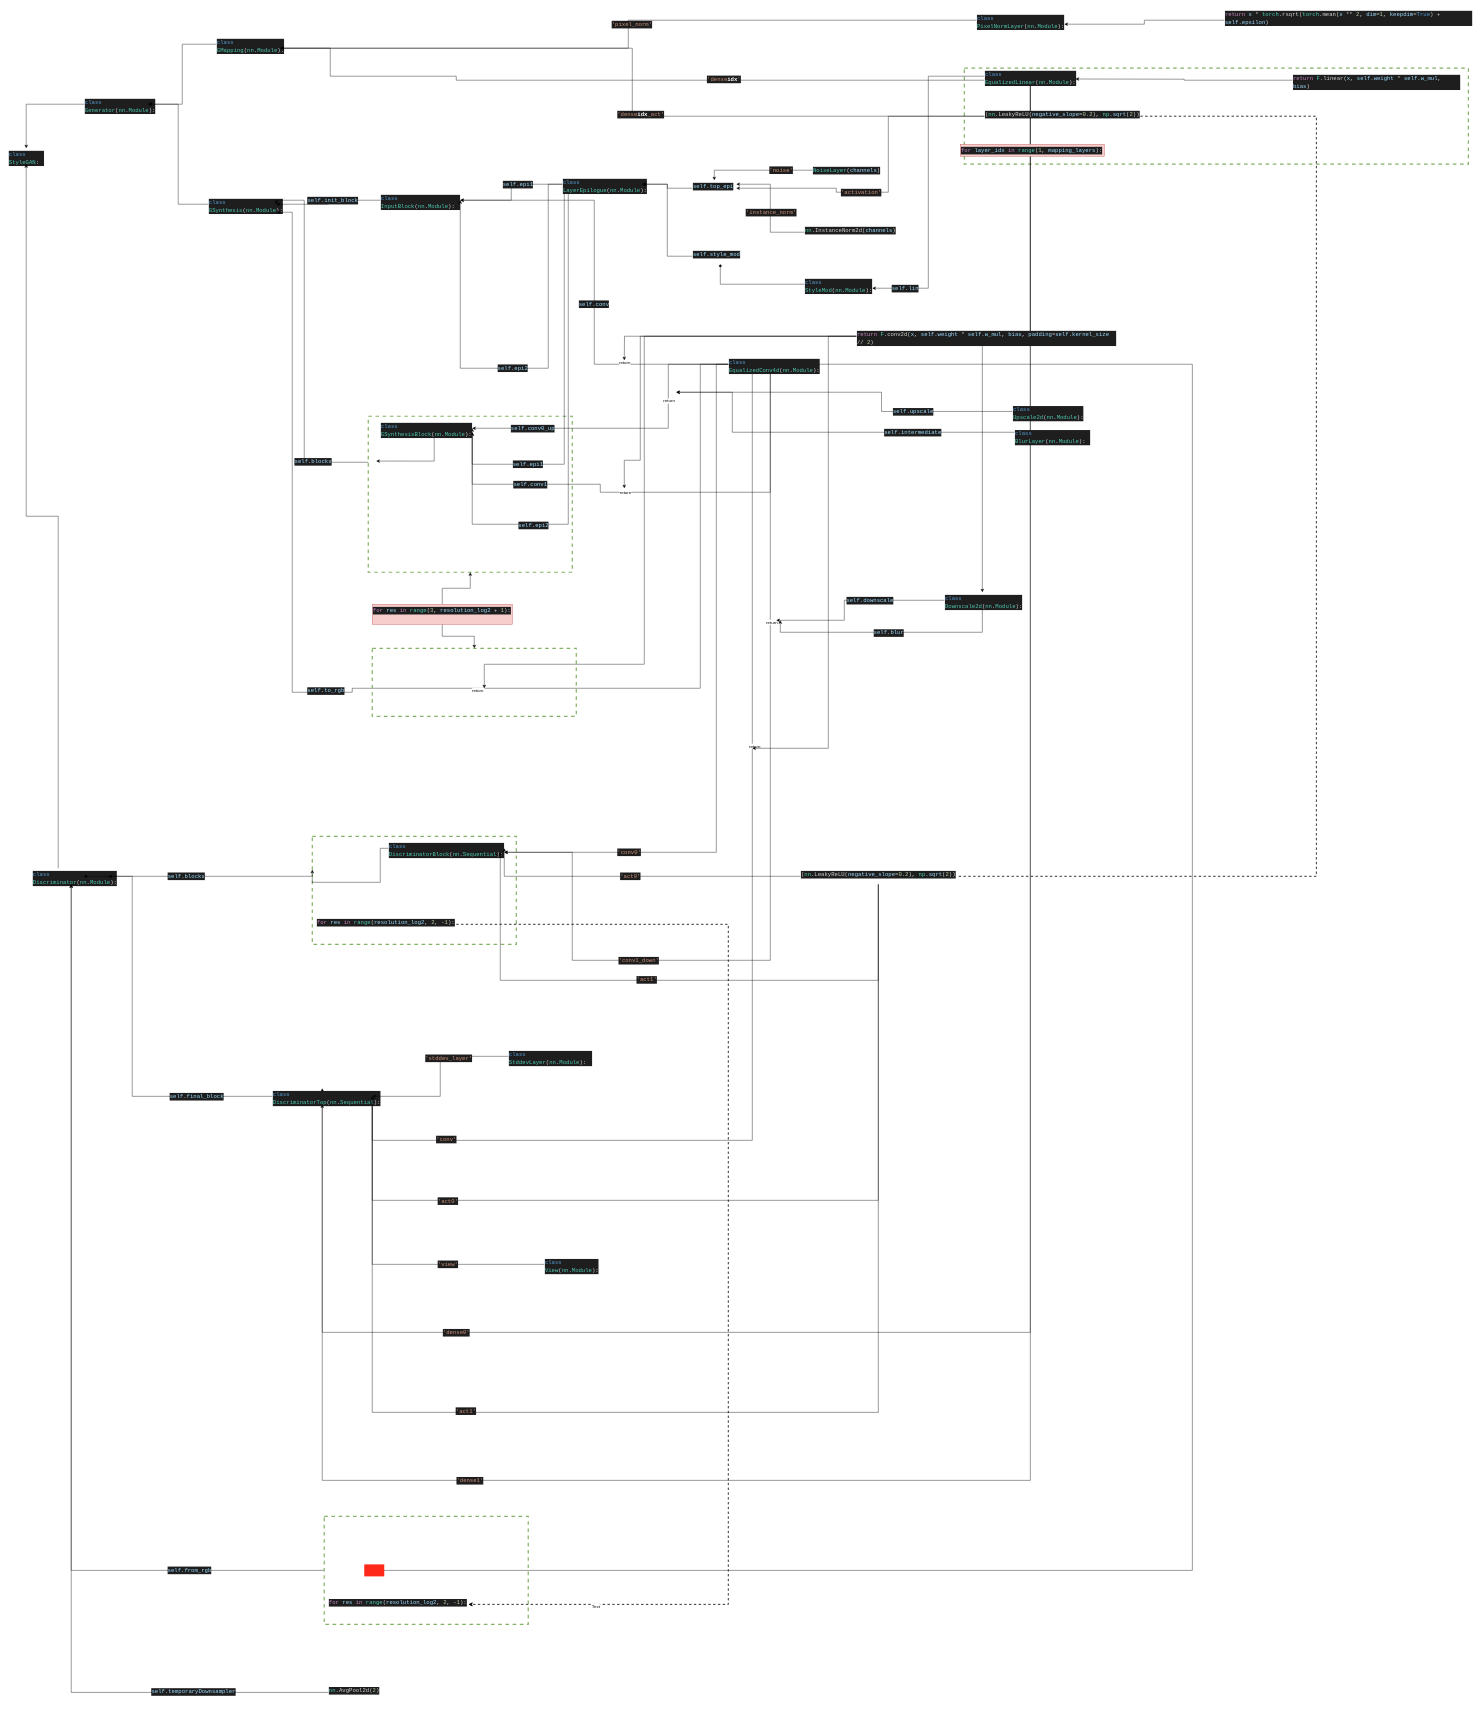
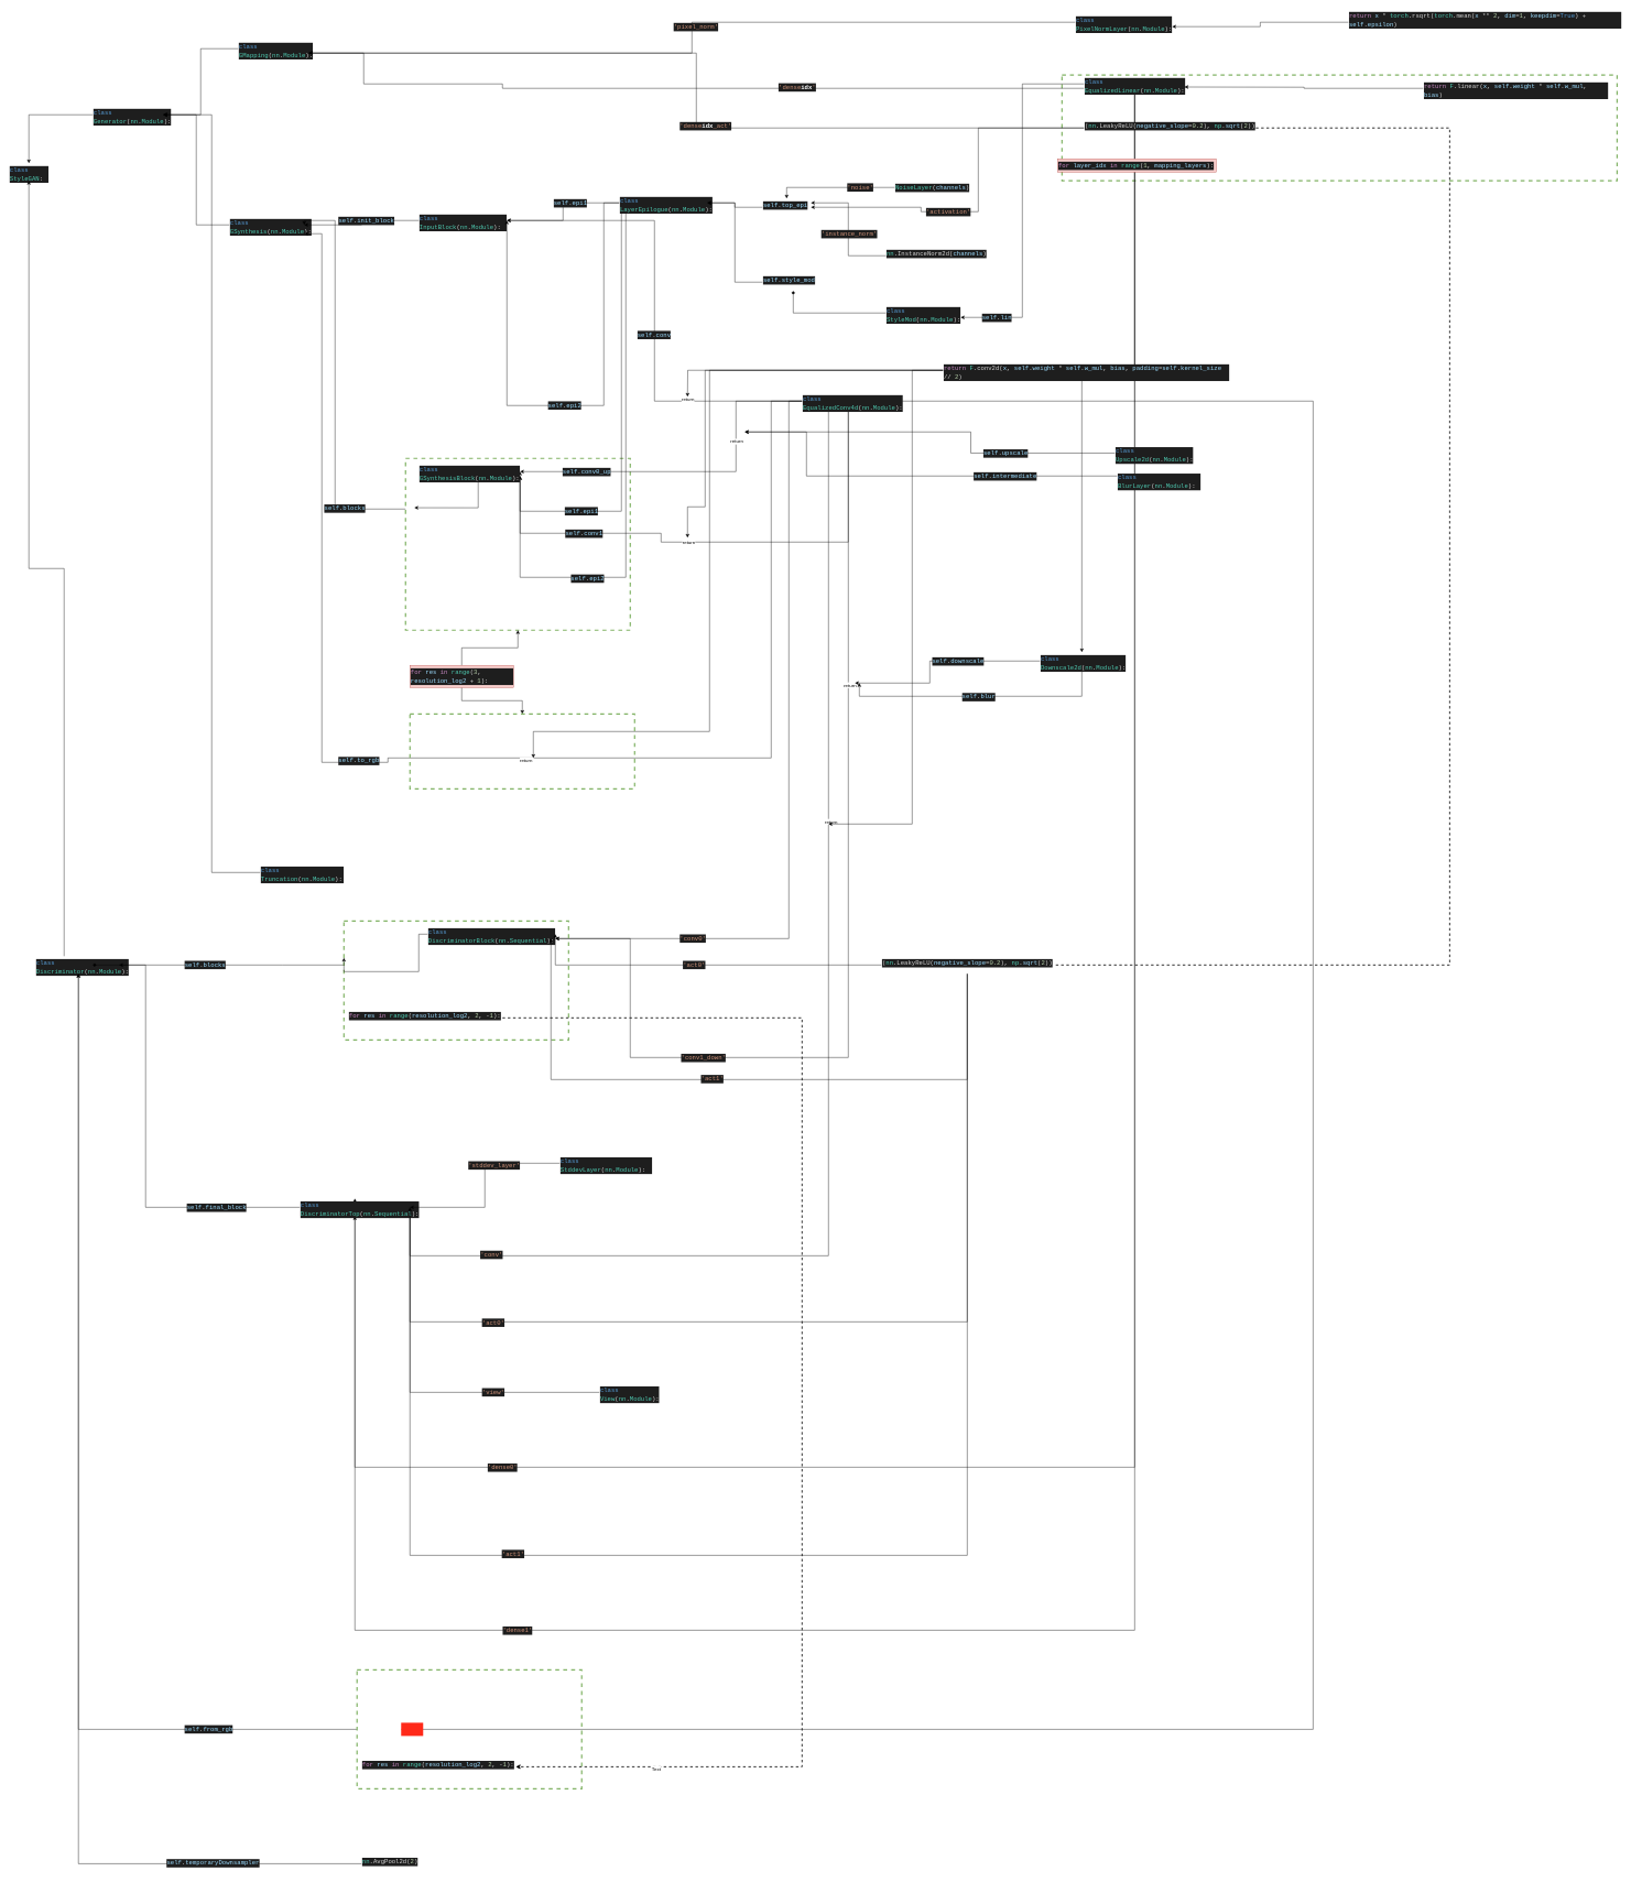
- <mxCell id="94" value="&lt;div style=&quot;color: rgb(212, 212, 212); background-color: rgb(30, 30, 30); font-family: Consolas, &amp;quot;Courier New&amp;quot;, monospace; font-weight: normal; font-size: 14px; line-height: 19px;&quot;&gt;&lt;div&gt;&lt;span style=&quot;color: #c586c0;&quot;&gt;for&lt;/span&gt;&lt;span style=&quot;color: #d4d4d4;&quot;&gt; &lt;/span&gt;&lt;span style=&quot;color: #9cdcfe;&quot;&gt;res&lt;/span&gt;&lt;span style=&quot;color: #d4d4d4;&quot;&gt; &lt;/span&gt;&lt;span style=&quot;color: #c586c0;&quot;&gt;in&lt;/span&gt;&lt;span style=&quot;color: #d4d4d4;&quot;&gt; &lt;/span&gt;&lt;span style=&quot;color: #4ec9b0;&quot;&gt;range&lt;/span&gt;&lt;span style=&quot;color: #d4d4d4;&quot;&gt;(&lt;/span&gt;&lt;span style=&quot;color: #b5cea8;&quot;&gt;3&lt;/span&gt;&lt;span style=&quot;color: #d4d4d4;&quot;&gt;, &lt;/span&gt;&lt;span style=&quot;color: #9cdcfe;&quot;&gt;resolution_log2&lt;/span&gt;&lt;span style=&quot;color: #d4d4d4;&quot;&gt; + &lt;/span&gt;&lt;span style=&quot;color: #b5cea8;&quot;&gt;1&lt;/span&gt;&lt;span style=&quot;color: #d4d4d4;&quot;&gt;):&lt;/span&gt;&lt;/div&gt;&lt;/div&gt;" style="text;whiteSpace=wrap;html=1;fillColor=#f8cecc;strokeColor=#b85450;" vertex="1" parent="1"><mxGeometry x="930" y="1510" width="350" height="50" as="geometry" /></mxCell>
+ <mxCell id="94" value="&lt;div style=&quot;color: rgb(212, 212, 212); background-color: rgb(30, 30, 30); font-family: Consolas, &amp;quot;Courier New&amp;quot;, monospace; font-weight: normal; font-size: 14px; line-height: 19px;&quot;&gt;&lt;div&gt;&lt;span style=&quot;color: #c586c0;&quot;&gt;for&lt;/span&gt;&lt;span style=&quot;color: #d4d4d4;&quot;&gt; &lt;/span&gt;&lt;span style=&quot;color: #9cdcfe;&quot;&gt;res&lt;/span&gt;&lt;span style=&quot;color: #d4d4d4;&quot;&gt; &lt;/span&gt;&lt;span style=&quot;color: #c586c0;&quot;&gt;in&lt;/span&gt;&lt;span style=&quot;color: #d4d4d4;&quot;&gt; &lt;/span&gt;&lt;span style=&quot;color: #4ec9b0;&quot;&gt;range&lt;/span&gt;&lt;span style=&quot;color: #d4d4d4;&quot;&gt;(&lt;/span&gt;&lt;span style=&quot;color: #b5cea8;&quot;&gt;3&lt;/span&gt;&lt;span style=&quot;color: #d4d4d4;&quot;&gt;, &lt;/span&gt;&lt;span style=&quot;color: #9cdcfe;&quot;&gt;resolution_log2&lt;/span&gt;&lt;span style=&quot;color: #d4d4d4;&quot;&gt; + &lt;/span&gt;&lt;span style=&quot;color: #b5cea8;&quot;&gt;1&lt;/span&gt;&lt;span style=&quot;color: #d4d4d4;&quot;&gt;):&lt;/span&gt;&lt;/div&gt;&lt;/div&gt;" style="text;whiteSpace=wrap;html=1;fillColor=#f8cecc;strokeColor=#b85450;" vertex="1" parent="1"><mxGeometry x="930" y="1510" width="235" height="50" as="geometry" /></mxCell>
+ <mxCell id="102" style="edgeStyle=orthogonalEdgeStyle;rounded=0;orthogonalLoop=1;jettySize=auto;html=1;entryX=1;entryY=0.5;entryDx=0;entryDy=0;fontColor=#000000;" edge="1" parent="1" source="103" target="6"><mxGeometry relative="1" as="geometry" /></mxCell>
+ <mxCell id="103" value="&lt;div style=&quot;color: rgb(212, 212, 212); background-color: rgb(30, 30, 30); font-family: Consolas, &amp;quot;Courier New&amp;quot;, monospace; font-weight: normal; font-size: 14px; line-height: 19px;&quot;&gt;&lt;div&gt;&lt;span style=&quot;color: #569cd6;&quot;&gt;class&lt;/span&gt;&lt;span style=&quot;color: #d4d4d4;&quot;&gt; &lt;/span&gt;&lt;span style=&quot;color: #4ec9b0;&quot;&gt;Truncation&lt;/span&gt;&lt;span style=&quot;color: #d4d4d4;&quot;&gt;(&lt;/span&gt;&lt;span style=&quot;color: #4ec9b0;&quot;&gt;nn&lt;/span&gt;&lt;span style=&quot;color: #d4d4d4;&quot;&gt;.&lt;/span&gt;&lt;span style=&quot;color: #4ec9b0;&quot;&gt;Module&lt;/span&gt;&lt;span style=&quot;color: #d4d4d4;&quot;&gt;):&lt;/span&gt;&lt;/div&gt;&lt;/div&gt;" style="text;whiteSpace=wrap;html=1;fontColor=#000000;" vertex="1" parent="1"><mxGeometry x="590" y="1960" width="190.1" height="40" as="geometry" /></mxCell>
